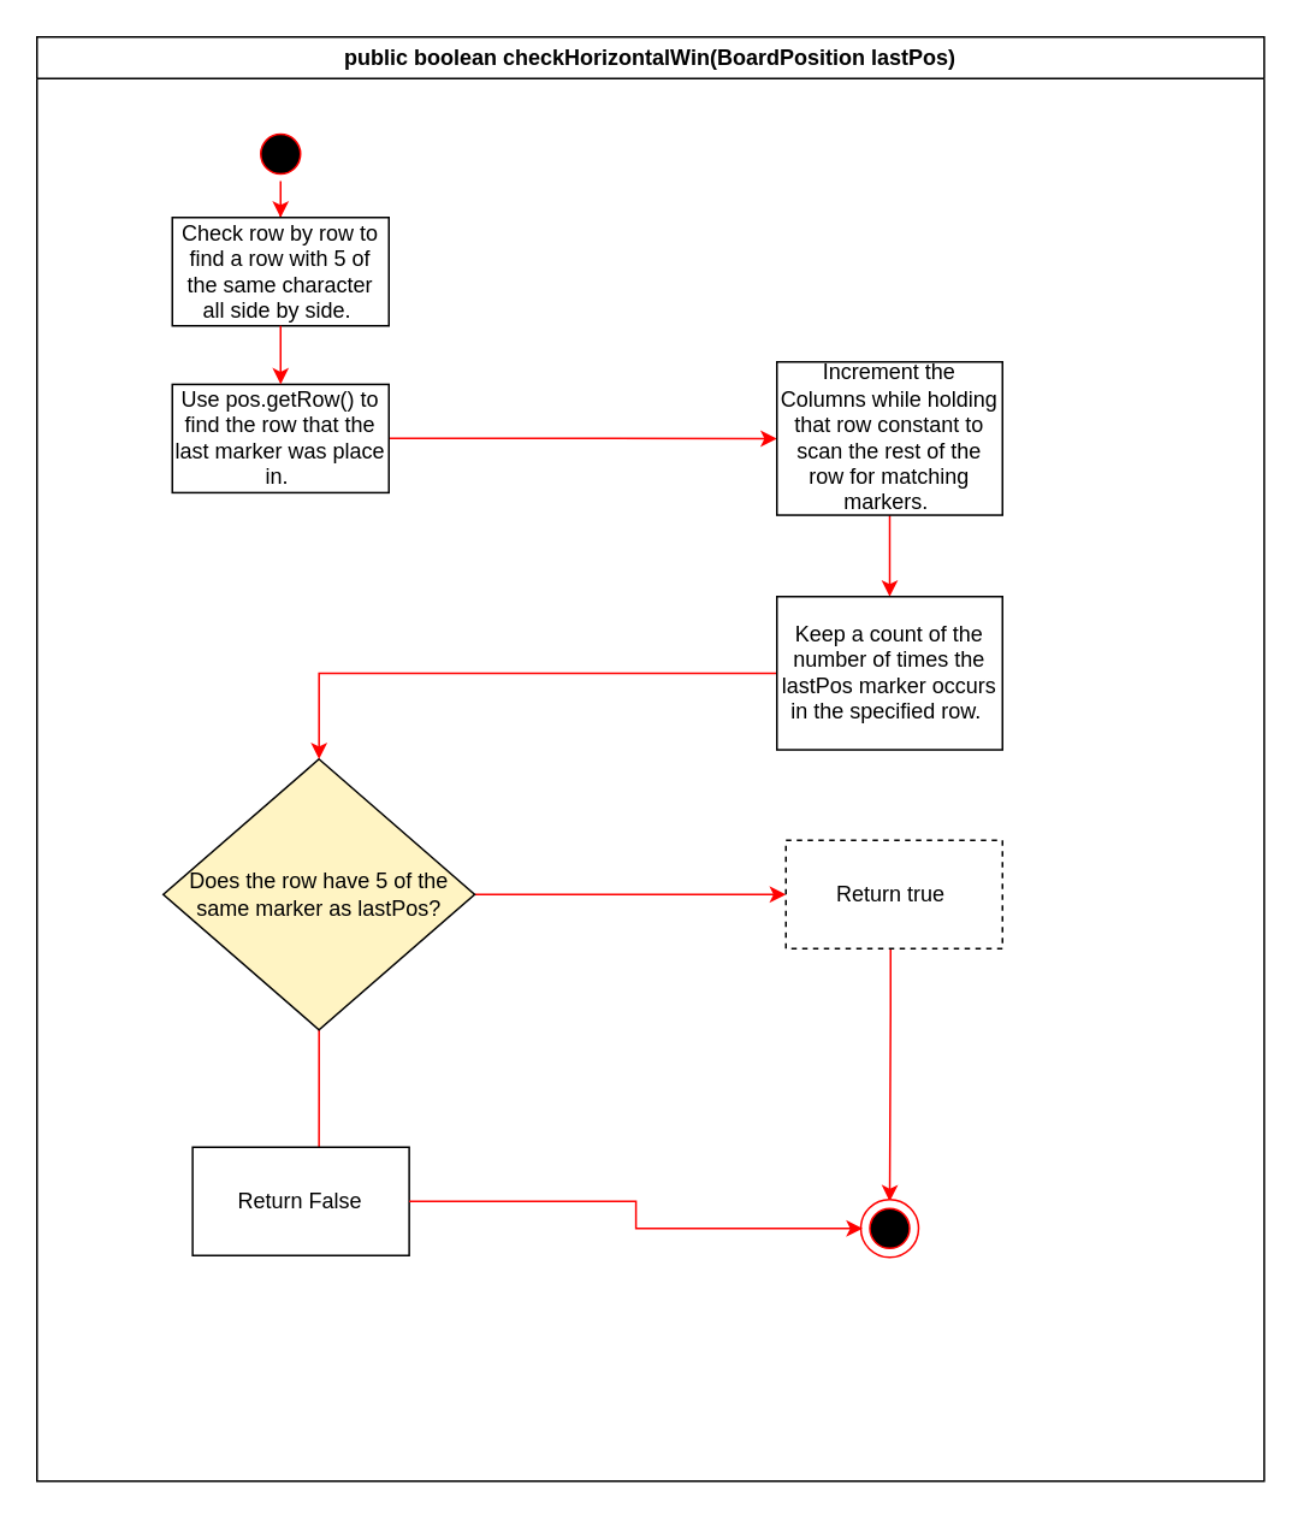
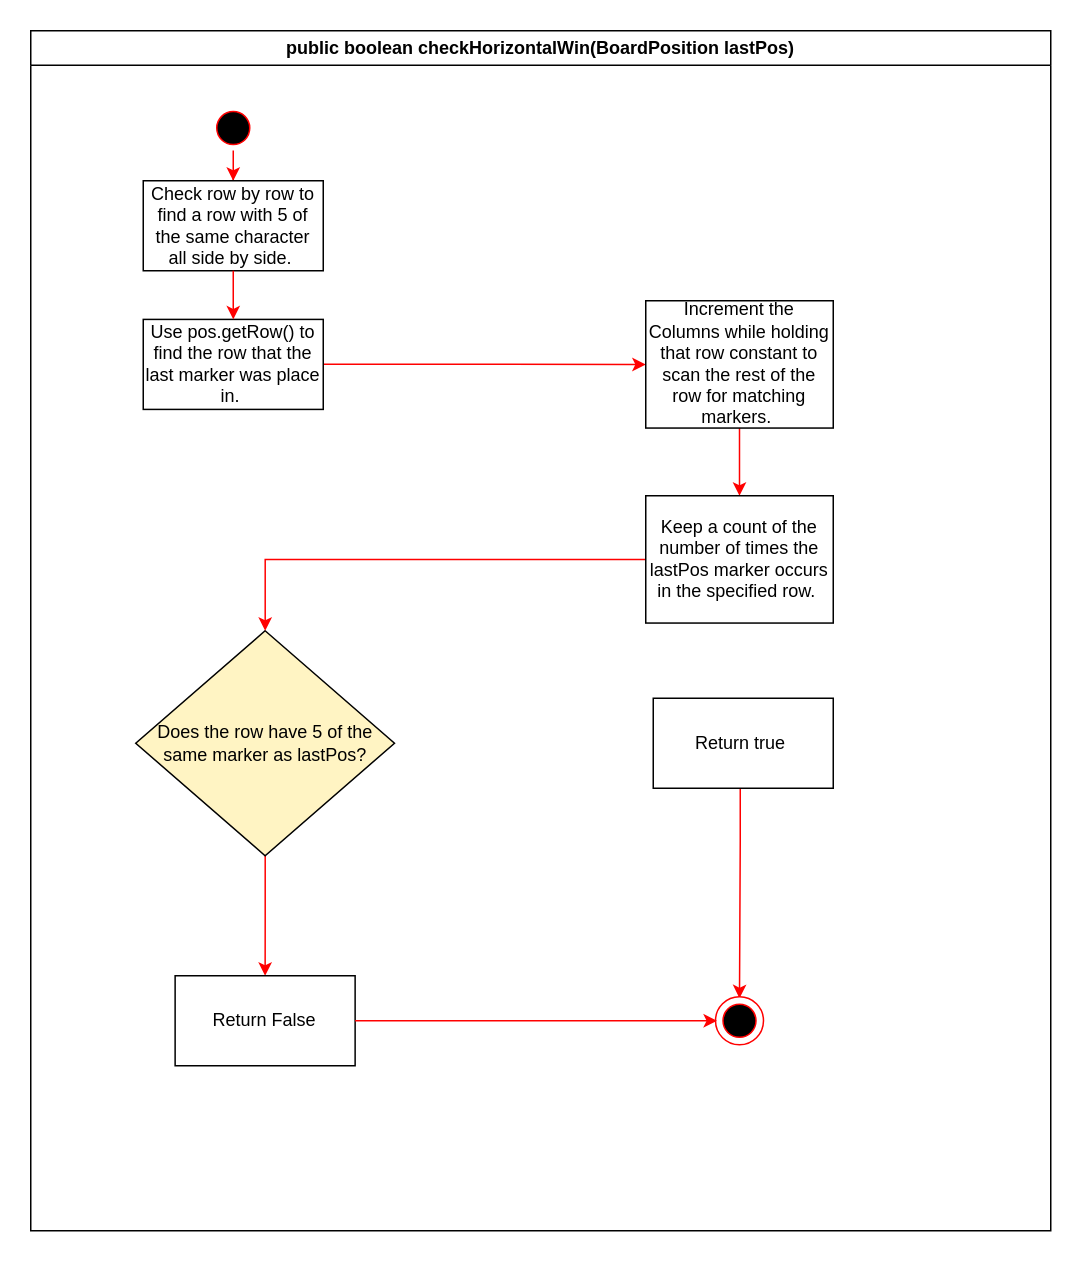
- <mxCell id="5" value="" style="edgeStyle=orthogonalEdgeStyle;rounded=0;orthogonalLoop=1;jettySize=auto;html=1;entryX=0;entryY=0.5;entryDx=0;entryDy=0;strokeColor=#FF0000;" edge="1" parent="2" source="7" target="17"><mxGeometry relative="1" as="geometry"><mxPoint x="301.25" y="605" as="targetPoint" /></mxGeometry></mxCell>
- <mxCell id="17" value="Return true&amp;nbsp;" style="rounded=0;whiteSpace=wrap;html=1;dashed=1;" vertex="1" parent="2"><mxGeometry x="415" y="445" width="120" height="60" as="geometry" /></mxCell>
+ <mxCell id="17" value="Return true&amp;nbsp;" style="rounded=0;whiteSpace=wrap;html=1;" vertex="1" parent="2"><mxGeometry x="415" y="445" width="120" height="60" as="geometry" /></mxCell>
- <mxCell id="18" value="Return False" style="rounded=0;whiteSpace=wrap;html=1;" vertex="1" parent="2"><mxGeometry x="86.25" y="615" width="120" height="60" as="geometry" /></mxCell>
+ <mxCell id="18" value="Return False" style="rounded=0;whiteSpace=wrap;html=1;" vertex="1" parent="2"><mxGeometry x="96.25" y="630" width="120" height="60" as="geometry" /></mxCell>
